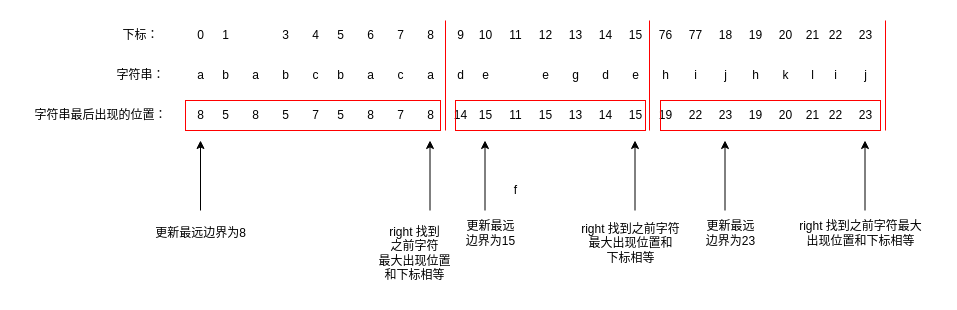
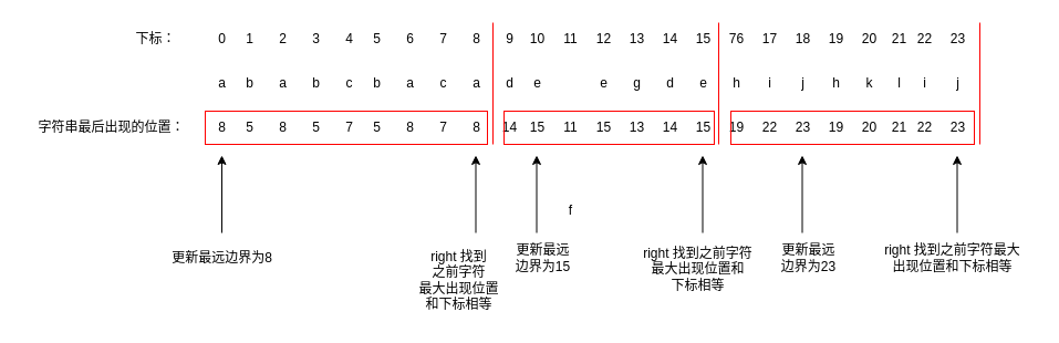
+ <mxCell id="30" value="2" style="text;html=1;align=center;verticalAlign=middle;resizable=0;points=[];autosize=1;strokeColor=none;fillColor=none;" vertex="1" parent="1"><mxGeometry x="240" y="20" width="30" height="30" as="geometry" /></mxCell>
- <mxCell id="47" value="77" style="text;html=1;align=center;verticalAlign=middle;resizable=0;points=[];autosize=1;strokeColor=none;fillColor=none;" vertex="1" parent="1"><mxGeometry x="675" y="20" width="40" height="30" as="geometry" /></mxCell>
+ <mxCell id="47" value="17" style="text;html=1;align=center;verticalAlign=middle;resizable=0;points=[];autosize=1;strokeColor=none;fillColor=none;" vertex="1" parent="1"><mxGeometry x="675" y="20" width="40" height="30" as="geometry" /></mxCell>
- <mxCell id="2" value="字符串：" style="text;html=1;align=center;verticalAlign=middle;resizable=0;points=[];autosize=1;strokeColor=none;fillColor=none;" vertex="1" parent="1"><mxGeometry x="105" y="60" width="70" height="30" as="geometry" /></mxCell>
